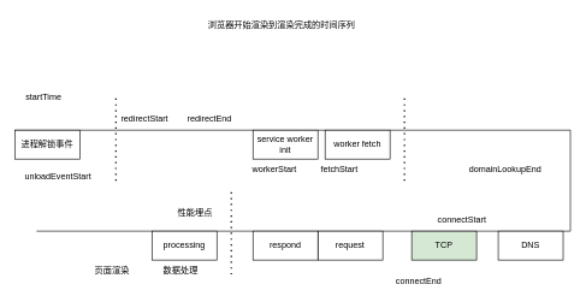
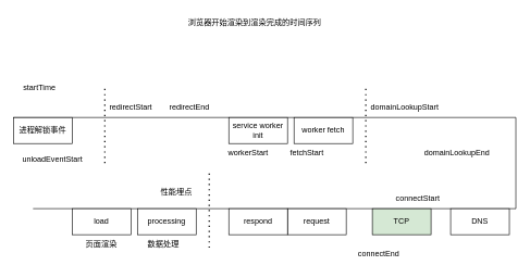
+ <mxCell id="15" value="domainLookupStart" style="text;html=1;strokeColor=none;fillColor=none;align=center;verticalAlign=middle;whiteSpace=wrap;rounded=0;" vertex="1" parent="1"><mxGeometry x="560" y="150" width="120" height="30" as="geometry" /></mxCell>
+ <mxCell id="26" value="load" style="rounded=0;whiteSpace=wrap;html=1;" vertex="1" parent="1"><mxGeometry x="110" y="320" width="90" height="40" as="geometry" /></mxCell>
